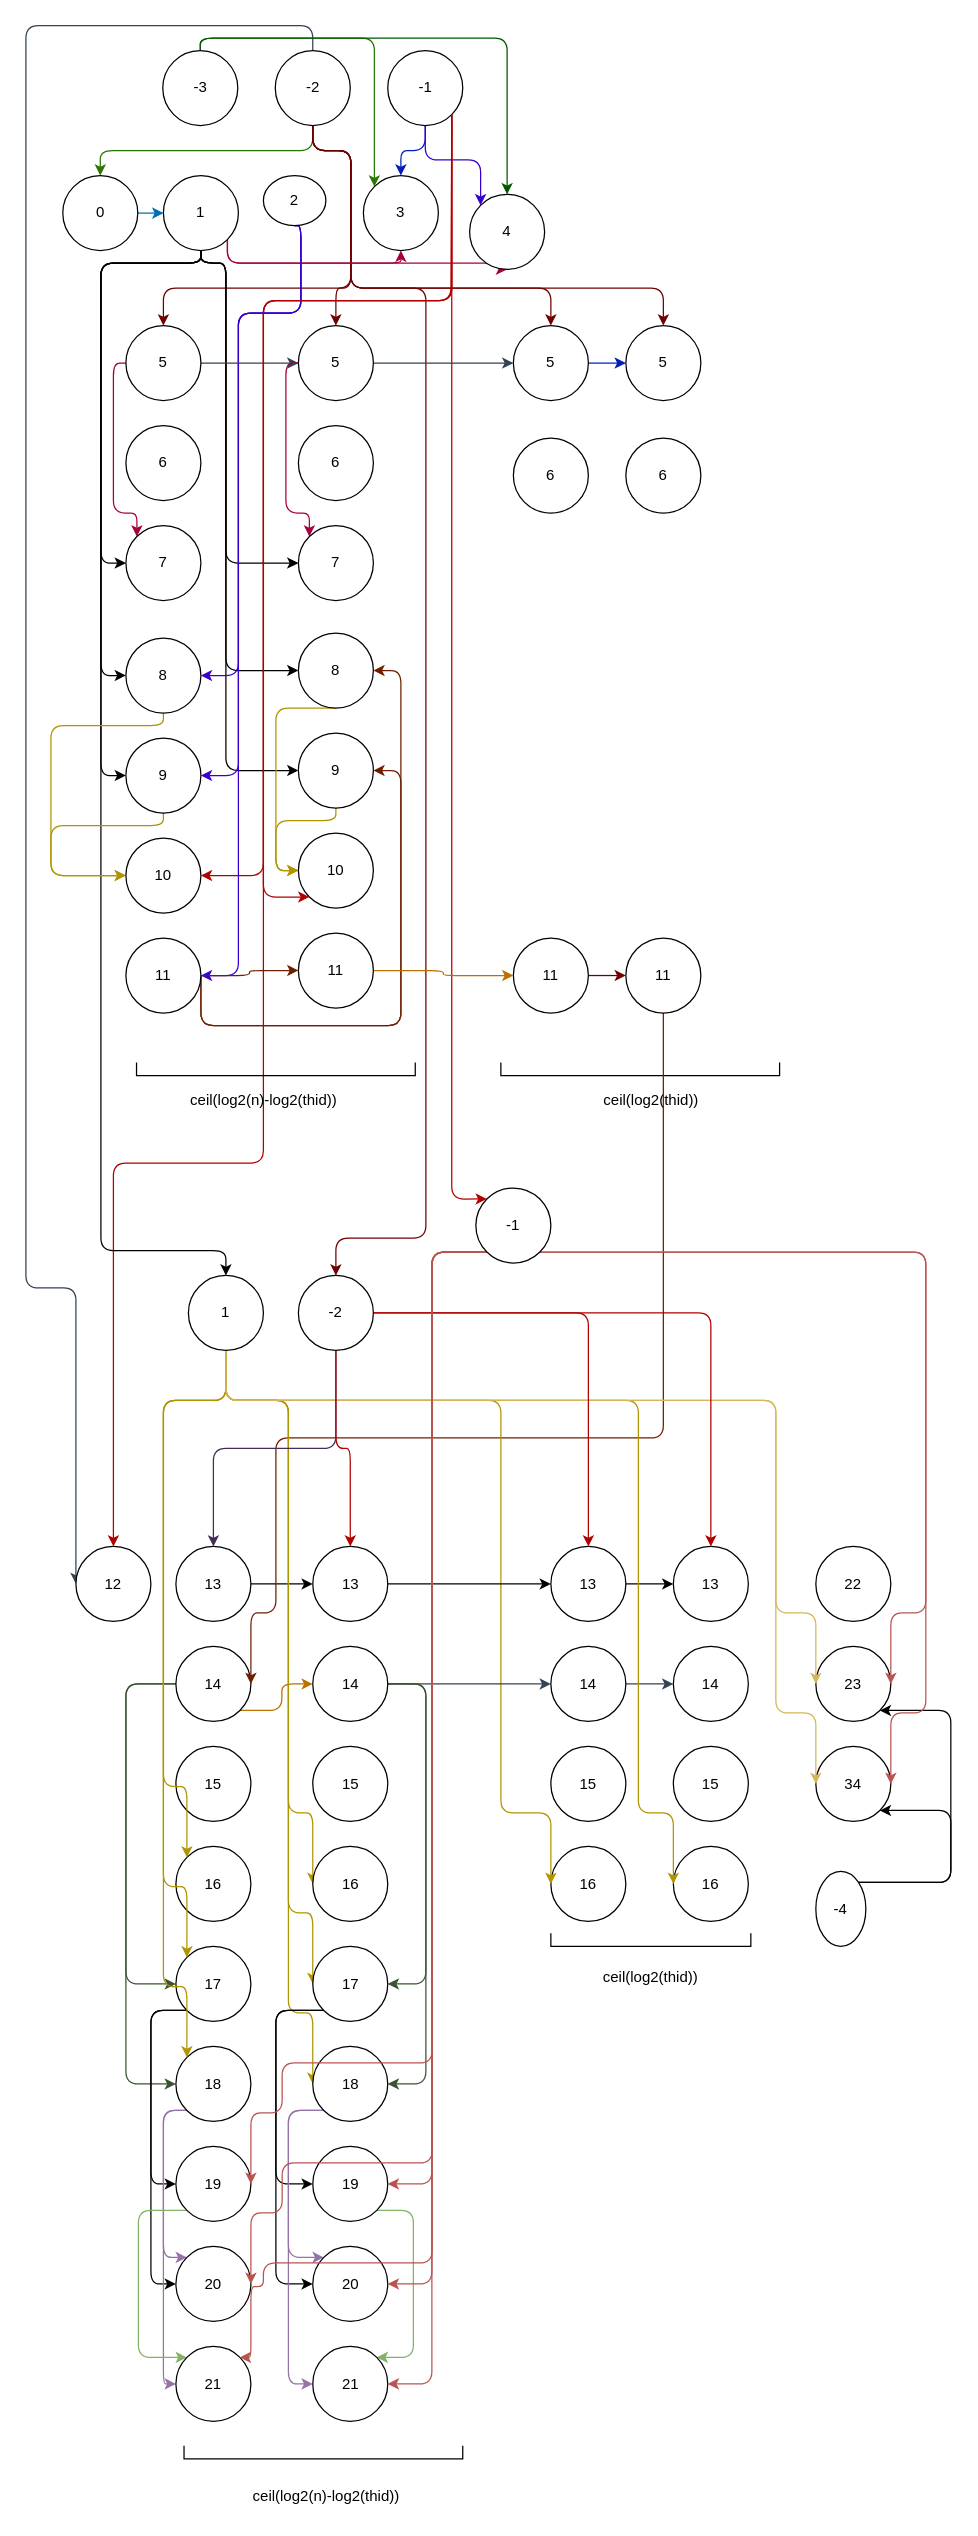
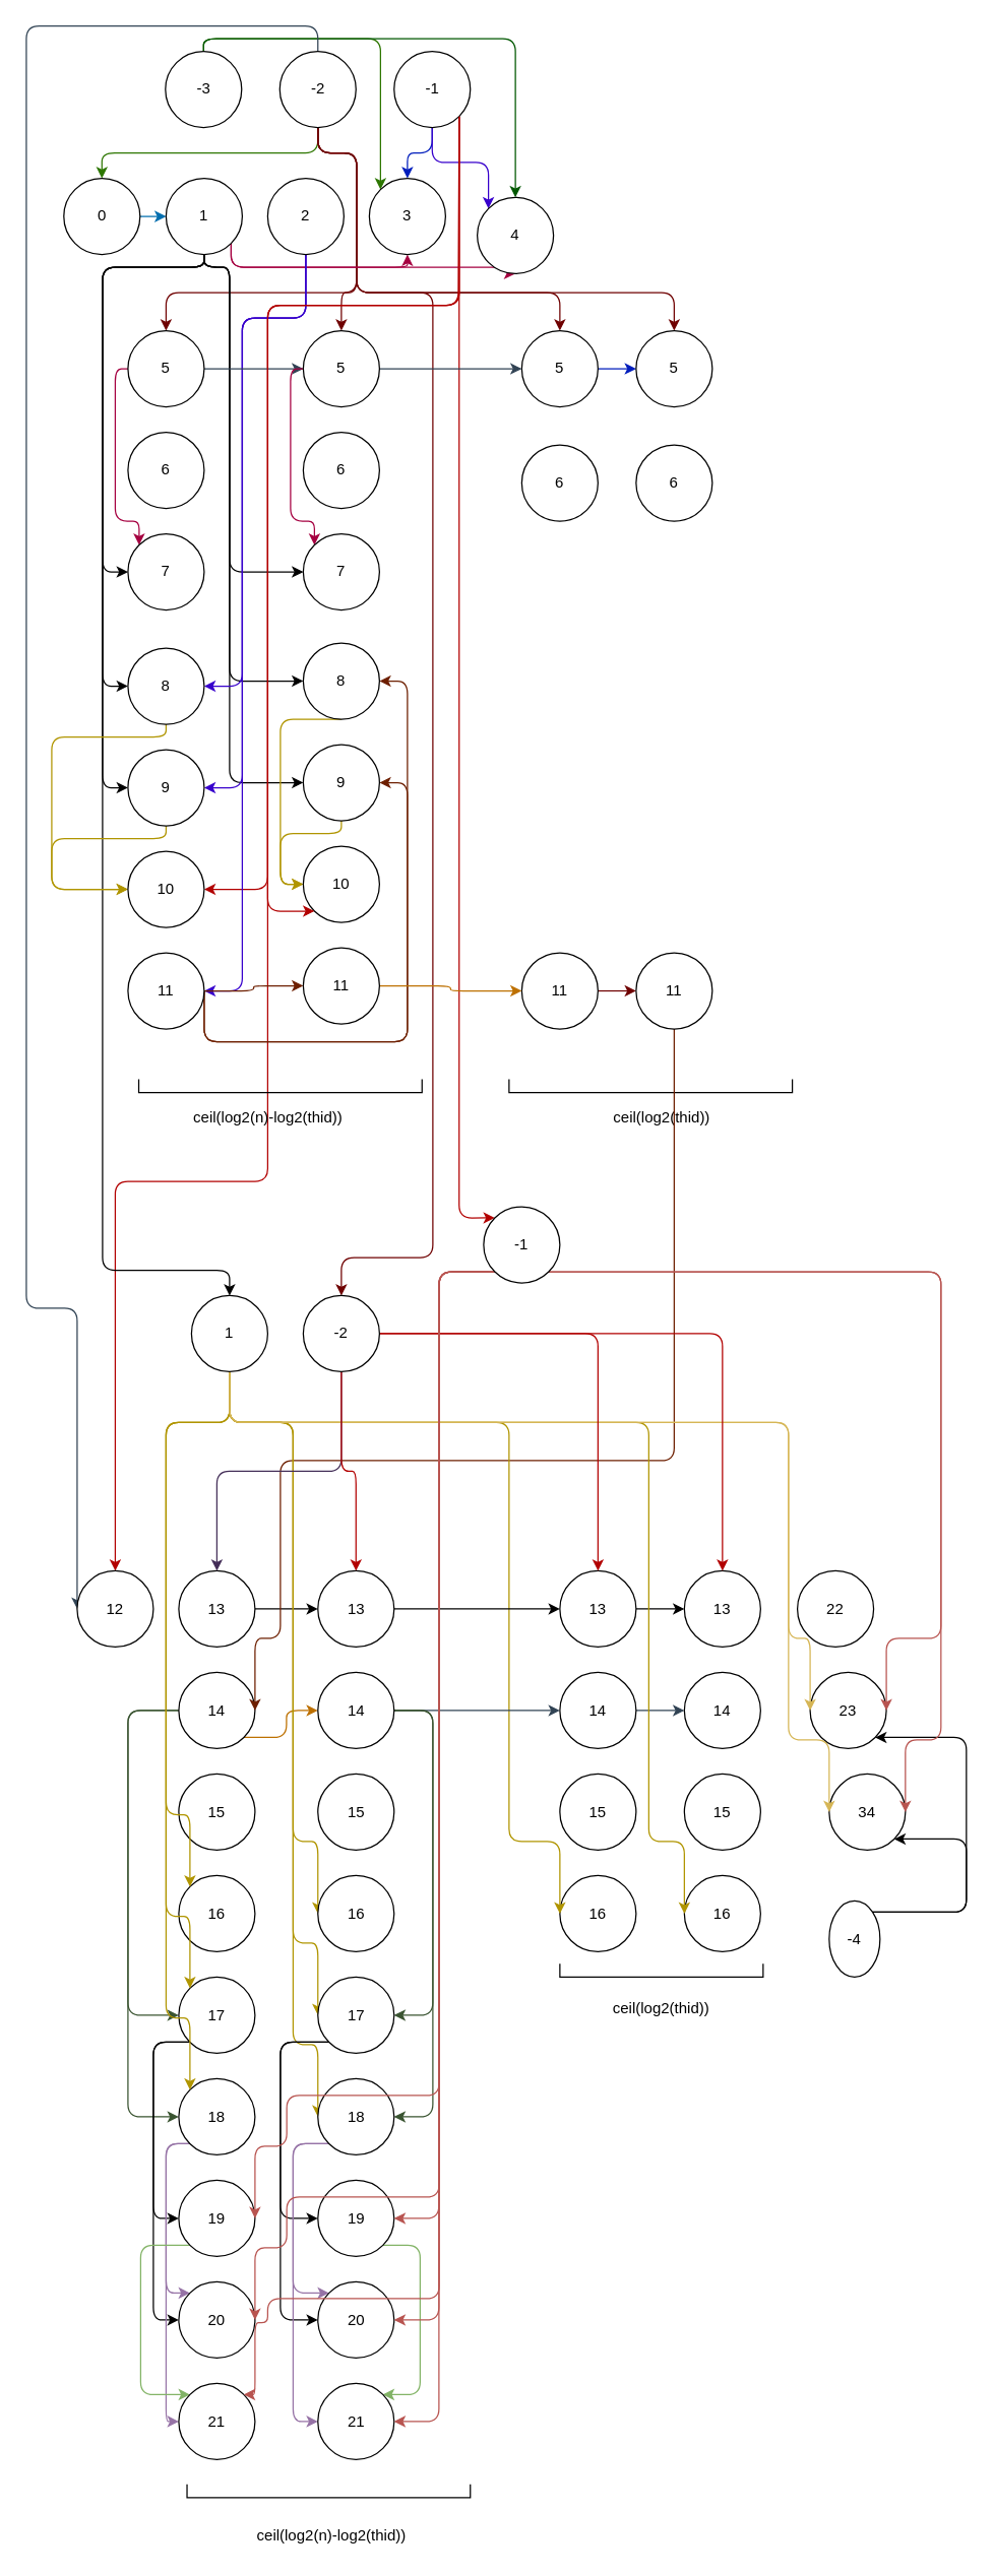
- <mxCell id="37" value="2" style="ellipse;whiteSpace=wrap;html=1;aspect=fixed;" parent="1" vertex="1"><mxGeometry x="210" y="140" width="50" height="40" as="geometry" /></mxCell>
+ <mxCell id="37" value="2" style="ellipse;whiteSpace=wrap;html=1;aspect=fixed;" parent="1" vertex="1"><mxGeometry x="210" y="140" width="60" height="60" as="geometry" /></mxCell>
- <mxCell id="96" value="22" style="ellipse;whiteSpace=wrap;html=1;aspect=fixed;" parent="1" vertex="1"><mxGeometry x="652" y="1236.8" width="60" height="60" as="geometry" /></mxCell>
+ <mxCell id="96" value="22" style="ellipse;whiteSpace=wrap;html=1;aspect=fixed;" parent="1" vertex="1"><mxGeometry x="627" y="1236.8" width="60" height="60" as="geometry" /></mxCell>
- <mxCell id="97" value="23" style="ellipse;whiteSpace=wrap;html=1;aspect=fixed;" parent="1" vertex="1"><mxGeometry x="652" y="1316.8" width="60" height="60" as="geometry" /></mxCell>
+ <mxCell id="97" value="23" style="ellipse;whiteSpace=wrap;html=1;aspect=fixed;" parent="1" vertex="1"><mxGeometry x="637" y="1316.8" width="60" height="60" as="geometry" /></mxCell>
